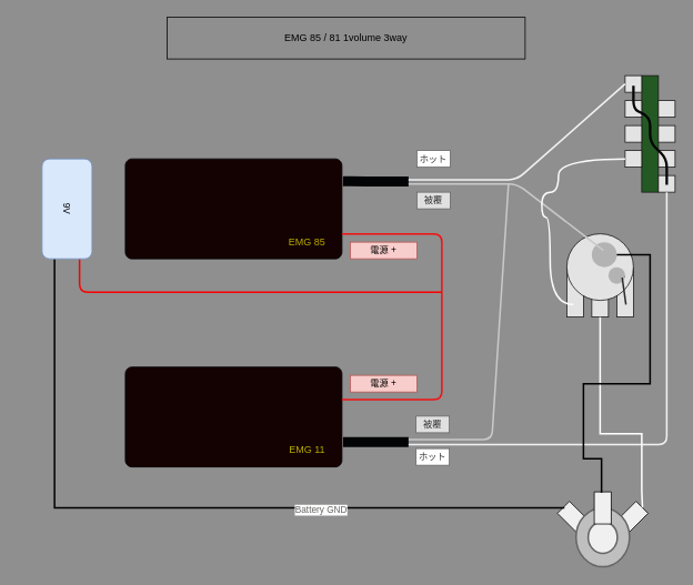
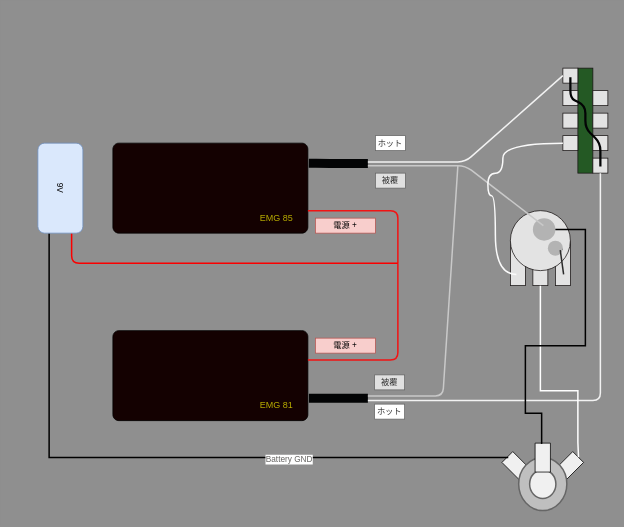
- <mxCell id="2" value="EMG 85 / 81 1volume 3way" style="text;html=1;fillColor=none;align=center;verticalAlign=middle;whiteSpace=wrap;rounded=0;strokeColor=#000000;" vertex="1" parent="1"><mxGeometry x="200" y="20" width="430" height="50" as="geometry" /></mxCell>
- <mxCell id="14" value="EMG 11" style="text;html=1;strokeColor=none;fillColor=none;align=center;verticalAlign=middle;whiteSpace=wrap;rounded=0;fontColor=#BAAE00;" vertex="1" parent="12"><mxGeometry x="185.714" y="90" width="65" height="20" as="geometry" /></mxCell>
+ <mxCell id="14" value="EMG 81" style="text;html=1;strokeColor=none;fillColor=none;align=center;verticalAlign=middle;whiteSpace=wrap;rounded=0;fontColor=#BAAE00;" vertex="1" parent="12"><mxGeometry x="185.714" y="90" width="65" height="20" as="geometry" /></mxCell>
